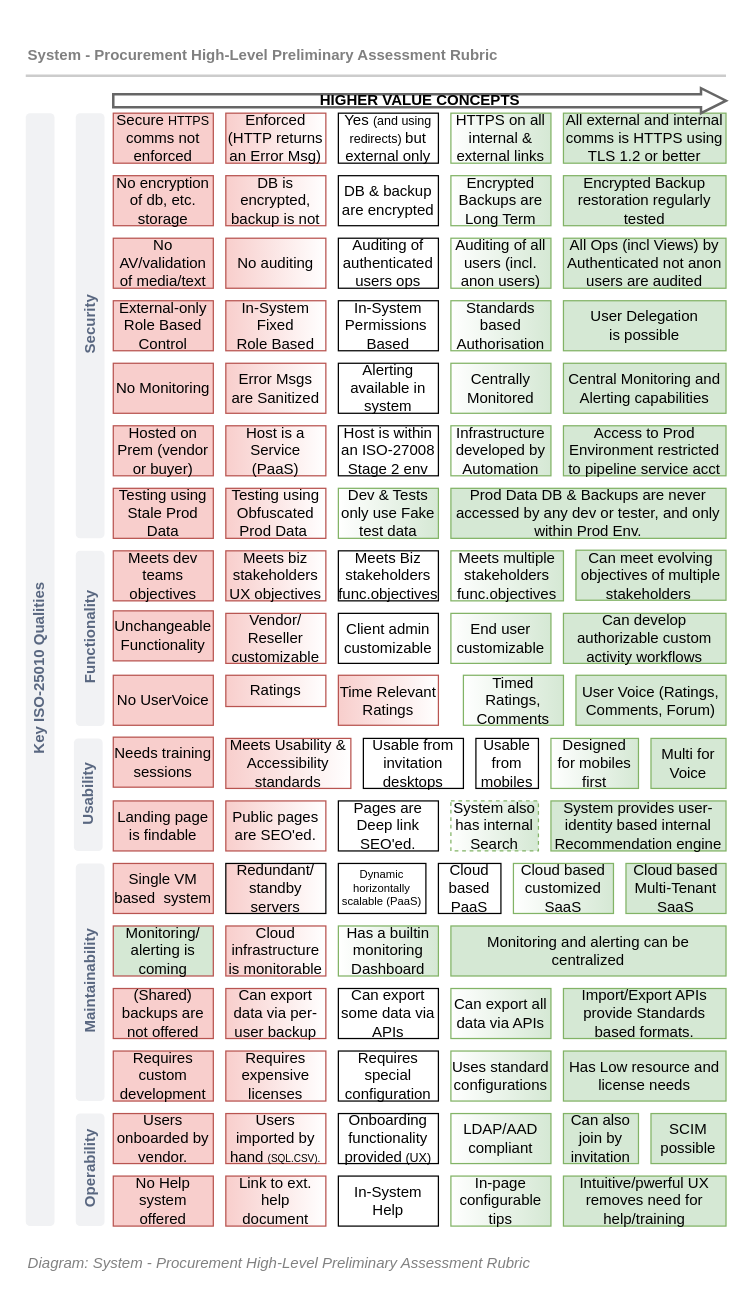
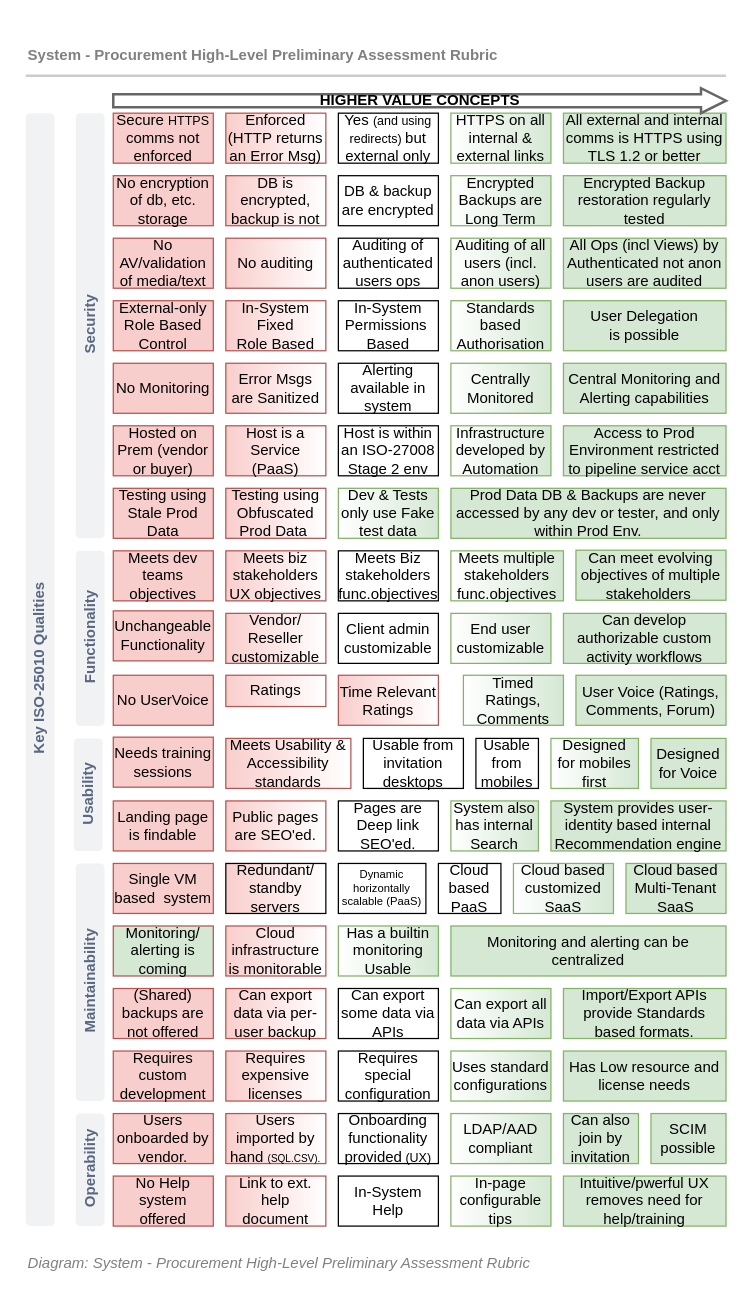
- <mxCell id="41" value="&lt;font style=&quot;font-size: 12px&quot;&gt;Multi for Voice&lt;br style=&quot;font-size: 12px&quot;&gt;&lt;/font&gt;" style="rounded=0;whiteSpace=wrap;html=1;strokeWidth=1;fillColor=#d5e8d4;fontSize=12;align=center;horizontal=1;verticalAlign=middle;arcSize=6;container=0;absoluteArcSize=1;recursiveResize=0;strokeColor=#82b366;" vertex="1" parent="1"><mxGeometry x="520" y="590" width="60" height="40" as="geometry" /></mxCell>
+ <mxCell id="41" value="&lt;font style=&quot;font-size: 12px&quot;&gt;Designed for Voice&lt;br style=&quot;font-size: 12px&quot;&gt;&lt;/font&gt;" style="rounded=0;whiteSpace=wrap;html=1;strokeWidth=1;fillColor=#d5e8d4;fontSize=12;align=center;horizontal=1;verticalAlign=middle;arcSize=6;container=0;absoluteArcSize=1;recursiveResize=0;strokeColor=#82b366;" vertex="1" parent="1"><mxGeometry x="520" y="590" width="60" height="40" as="geometry" /></mxCell>
- <mxCell id="45" value="&lt;font style=&quot;font-size: 12px&quot;&gt;System also has internal Search&lt;br style=&quot;font-size: 12px&quot;&gt;&lt;/font&gt;" style="rounded=0;whiteSpace=wrap;html=1;strokeWidth=1;fillColor=#D5E8D4;fontSize=12;align=center;horizontal=1;verticalAlign=middle;arcSize=6;container=0;absoluteArcSize=1;recursiveResize=0;gradientColor=#ffffff;gradientDirection=west;strokeColor=#82B366;dashed=1;" vertex="1" parent="1"><mxGeometry x="360" y="640" width="70" height="40" as="geometry" /></mxCell>
+ <mxCell id="45" value="&lt;font style=&quot;font-size: 12px&quot;&gt;System also has internal Search&lt;br style=&quot;font-size: 12px&quot;&gt;&lt;/font&gt;" style="rounded=0;whiteSpace=wrap;html=1;strokeWidth=1;fillColor=#D5E8D4;fontSize=12;align=center;horizontal=1;verticalAlign=middle;arcSize=6;container=0;absoluteArcSize=1;recursiveResize=0;gradientColor=#ffffff;gradientDirection=west;strokeColor=#82B366;" vertex="1" parent="1"><mxGeometry x="360" y="640" width="70" height="40" as="geometry" /></mxCell>
- <mxCell id="53" value="&lt;font style=&quot;font-size: 12px&quot;&gt;Has a builtin monitoring Dashboard&lt;br style=&quot;font-size: 12px&quot;&gt;&lt;/font&gt;" style="rounded=0;whiteSpace=wrap;html=1;strokeWidth=1;fillColor=#D5E8D4;fontSize=12;align=center;horizontal=1;verticalAlign=middle;arcSize=6;container=0;absoluteArcSize=1;recursiveResize=0;gradientColor=#ffffff;gradientDirection=west;strokeColor=#82B366;" vertex="1" parent="1"><mxGeometry x="270" y="740" width="80" height="40" as="geometry" /></mxCell>
+ <mxCell id="53" value="&lt;font style=&quot;font-size: 12px&quot;&gt;Has a builtin monitoring Usable&lt;br style=&quot;font-size: 12px&quot;&gt;&lt;/font&gt;" style="rounded=0;whiteSpace=wrap;html=1;strokeWidth=1;fillColor=#D5E8D4;fontSize=12;align=center;horizontal=1;verticalAlign=middle;arcSize=6;container=0;absoluteArcSize=1;recursiveResize=0;gradientColor=#ffffff;gradientDirection=west;strokeColor=#82B366;" vertex="1" parent="1"><mxGeometry x="270" y="740" width="80" height="40" as="geometry" /></mxCell>
